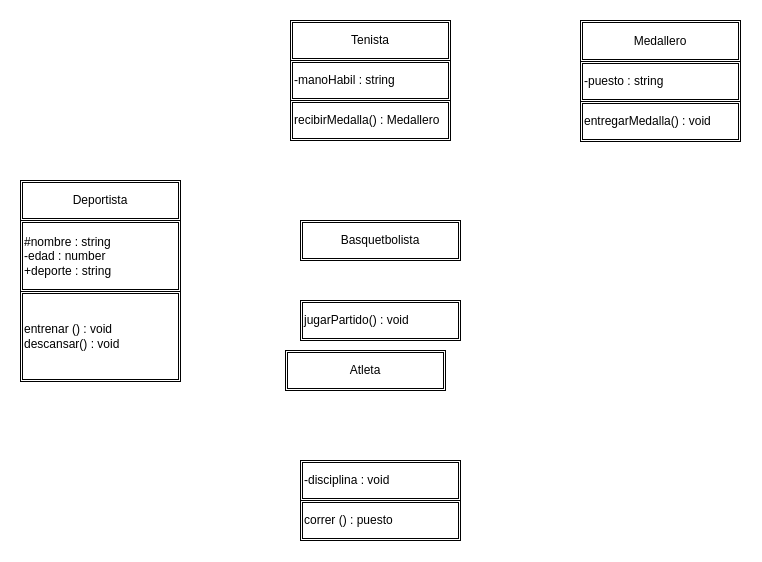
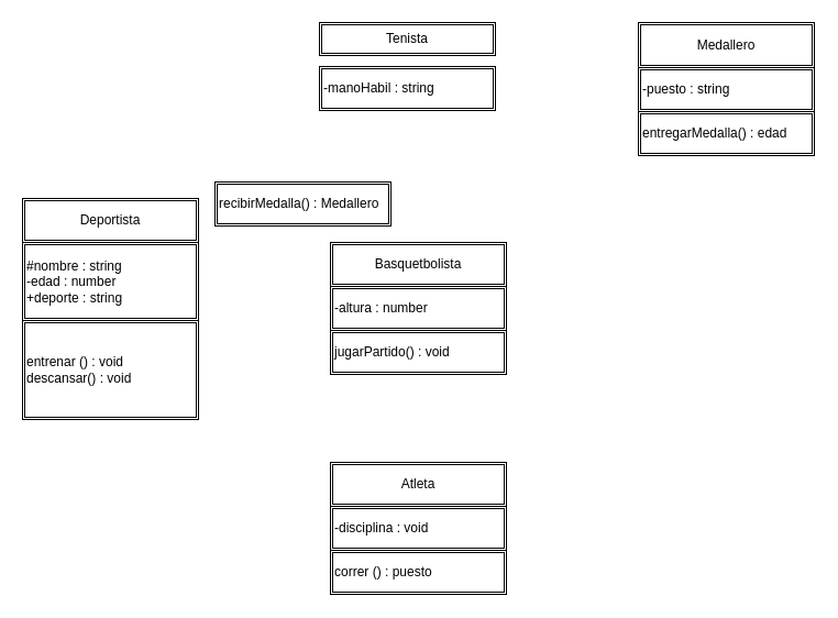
- <mxCell id="5" value="Tenista" style="shape=ext;double=1;rounded=0;whiteSpace=wrap;html=1;" vertex="1" parent="1"><mxGeometry x="290" width="160" height="40" as="geometry" y="20" /></mxCell>
+ <mxCell id="5" value="Tenista" style="shape=ext;double=1;rounded=0;whiteSpace=wrap;html=1;" vertex="1" parent="1"><mxGeometry x="290" y="20" width="160" height="30" as="geometry" /></mxCell>
- <mxCell id="7" value="recibirMedalla() : Medallero" style="shape=ext;double=1;rounded=0;whiteSpace=wrap;html=1;align=left;" vertex="1" parent="1"><mxGeometry x="290" y="100" width="160" height="40" as="geometry" /></mxCell>
+ <mxCell id="7" value="recibirMedalla() : Medallero" style="shape=ext;double=1;rounded=0;whiteSpace=wrap;html=1;align=left;" vertex="1" parent="1"><mxGeometry x="195" y="165" width="160" height="40" as="geometry" /></mxCell>
- <mxCell id="16" value="entregarMedalla() : void" style="shape=ext;double=1;rounded=0;whiteSpace=wrap;html=1;align=left;" vertex="1" parent="1"><mxGeometry x="580" y="101" width="160" height="40" as="geometry" /></mxCell>
+ <mxCell id="16" value="entregarMedalla() : edad" style="shape=ext;double=1;rounded=0;whiteSpace=wrap;html=1;align=left;" vertex="1" parent="1"><mxGeometry x="580" y="101" width="160" height="40" as="geometry" /></mxCell>
+ <mxCell id="9" value="-altura : number" style="shape=ext;double=1;rounded=0;whiteSpace=wrap;html=1;align=left;" vertex="1" parent="1"><mxGeometry x="300" y="260" width="160" height="40" as="geometry" /></mxCell>
- <mxCell id="11" value="Atleta" style="shape=ext;double=1;rounded=0;whiteSpace=wrap;html=1;" vertex="1" parent="1"><mxGeometry x="285" y="350" width="160" height="40" as="geometry" /></mxCell>
+ <mxCell id="11" value="Atleta" style="shape=ext;double=1;rounded=0;whiteSpace=wrap;html=1;" vertex="1" parent="1"><mxGeometry x="300" y="420" width="160" height="40" as="geometry" /></mxCell>
